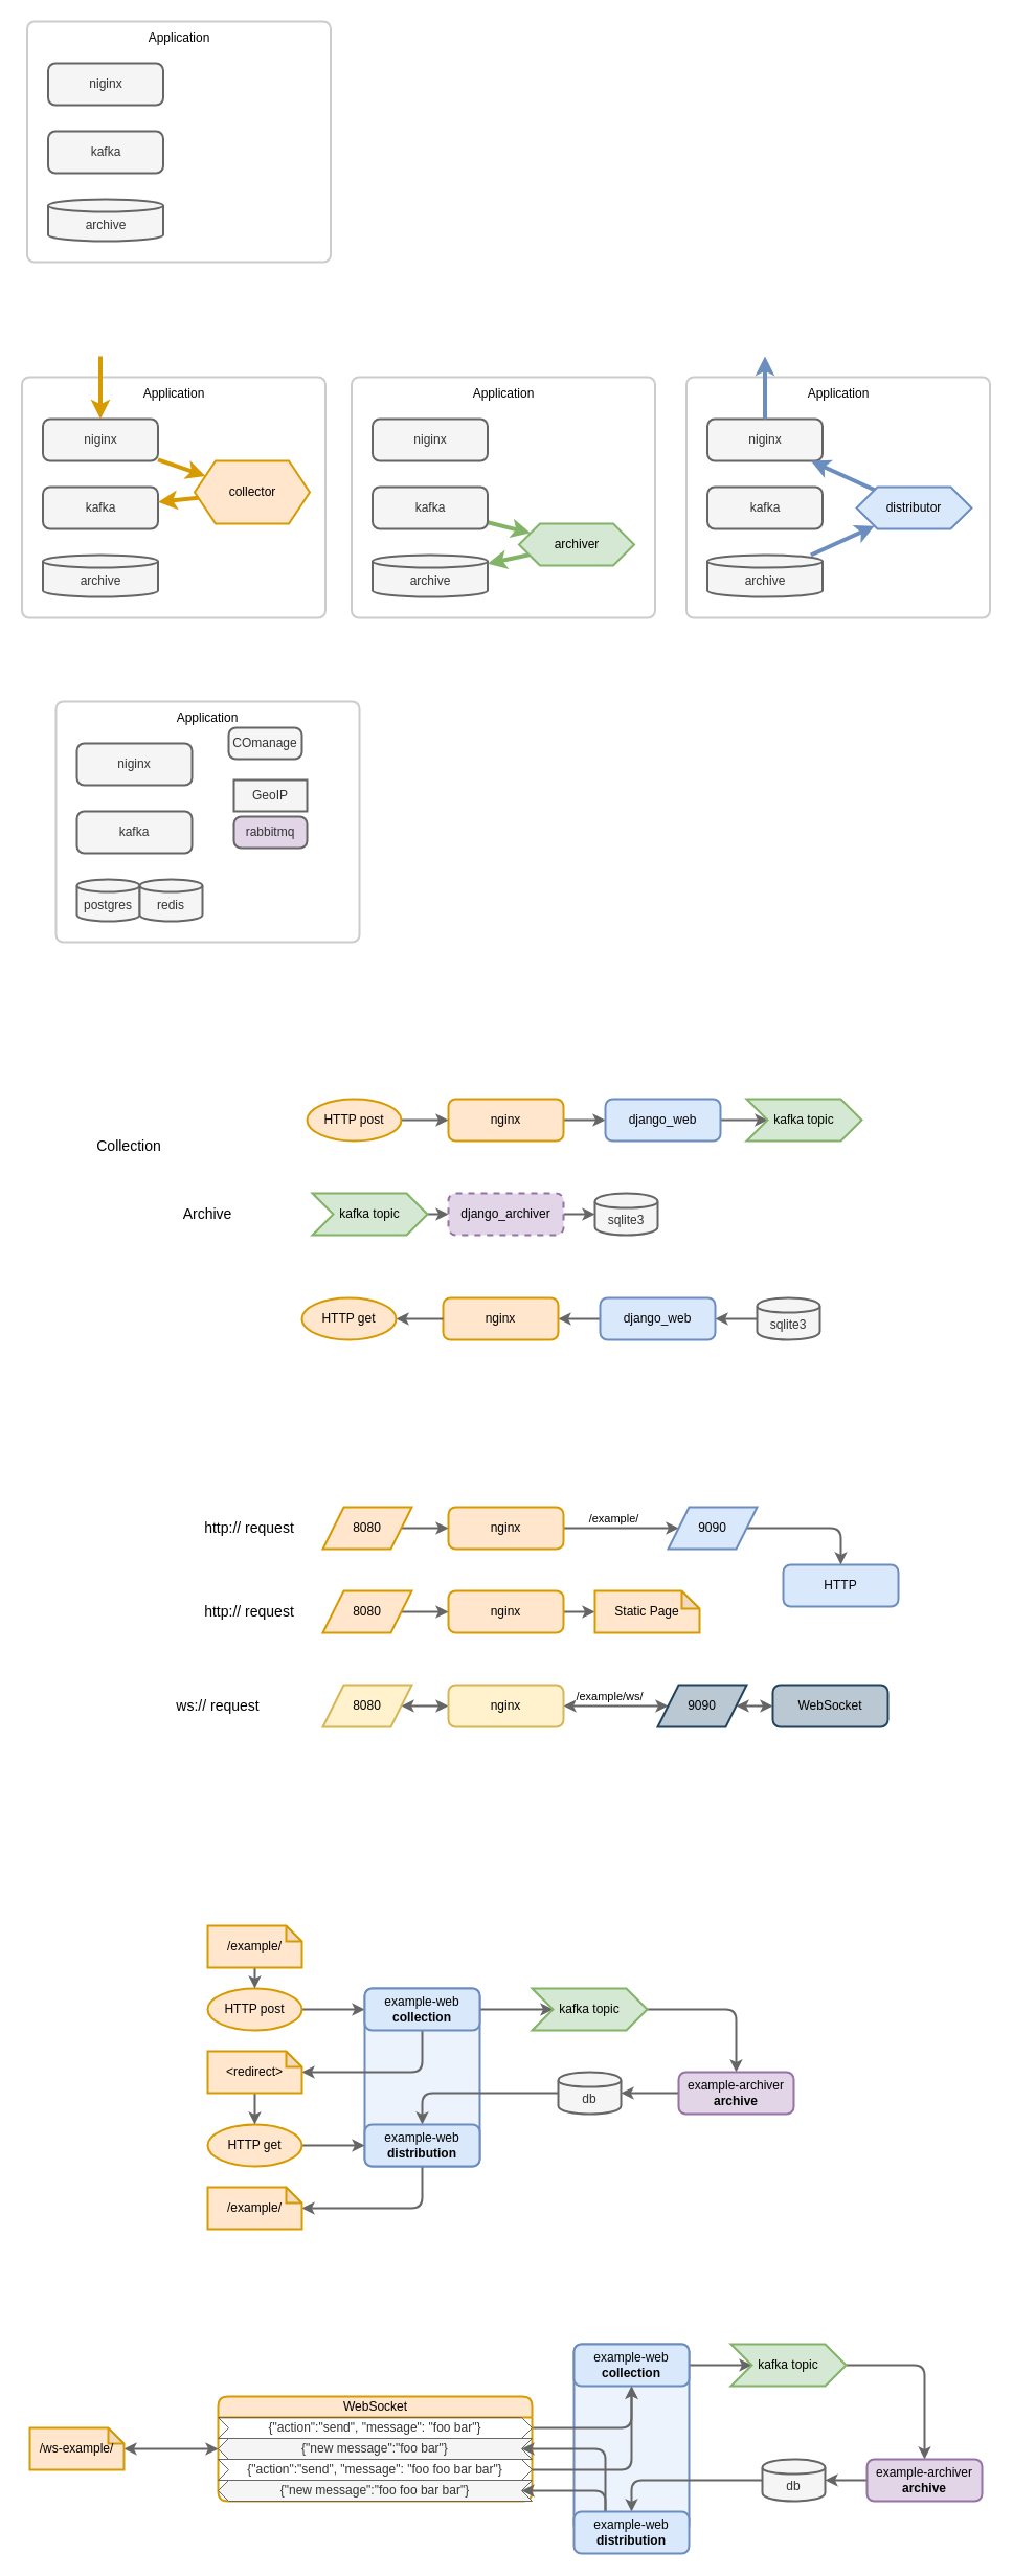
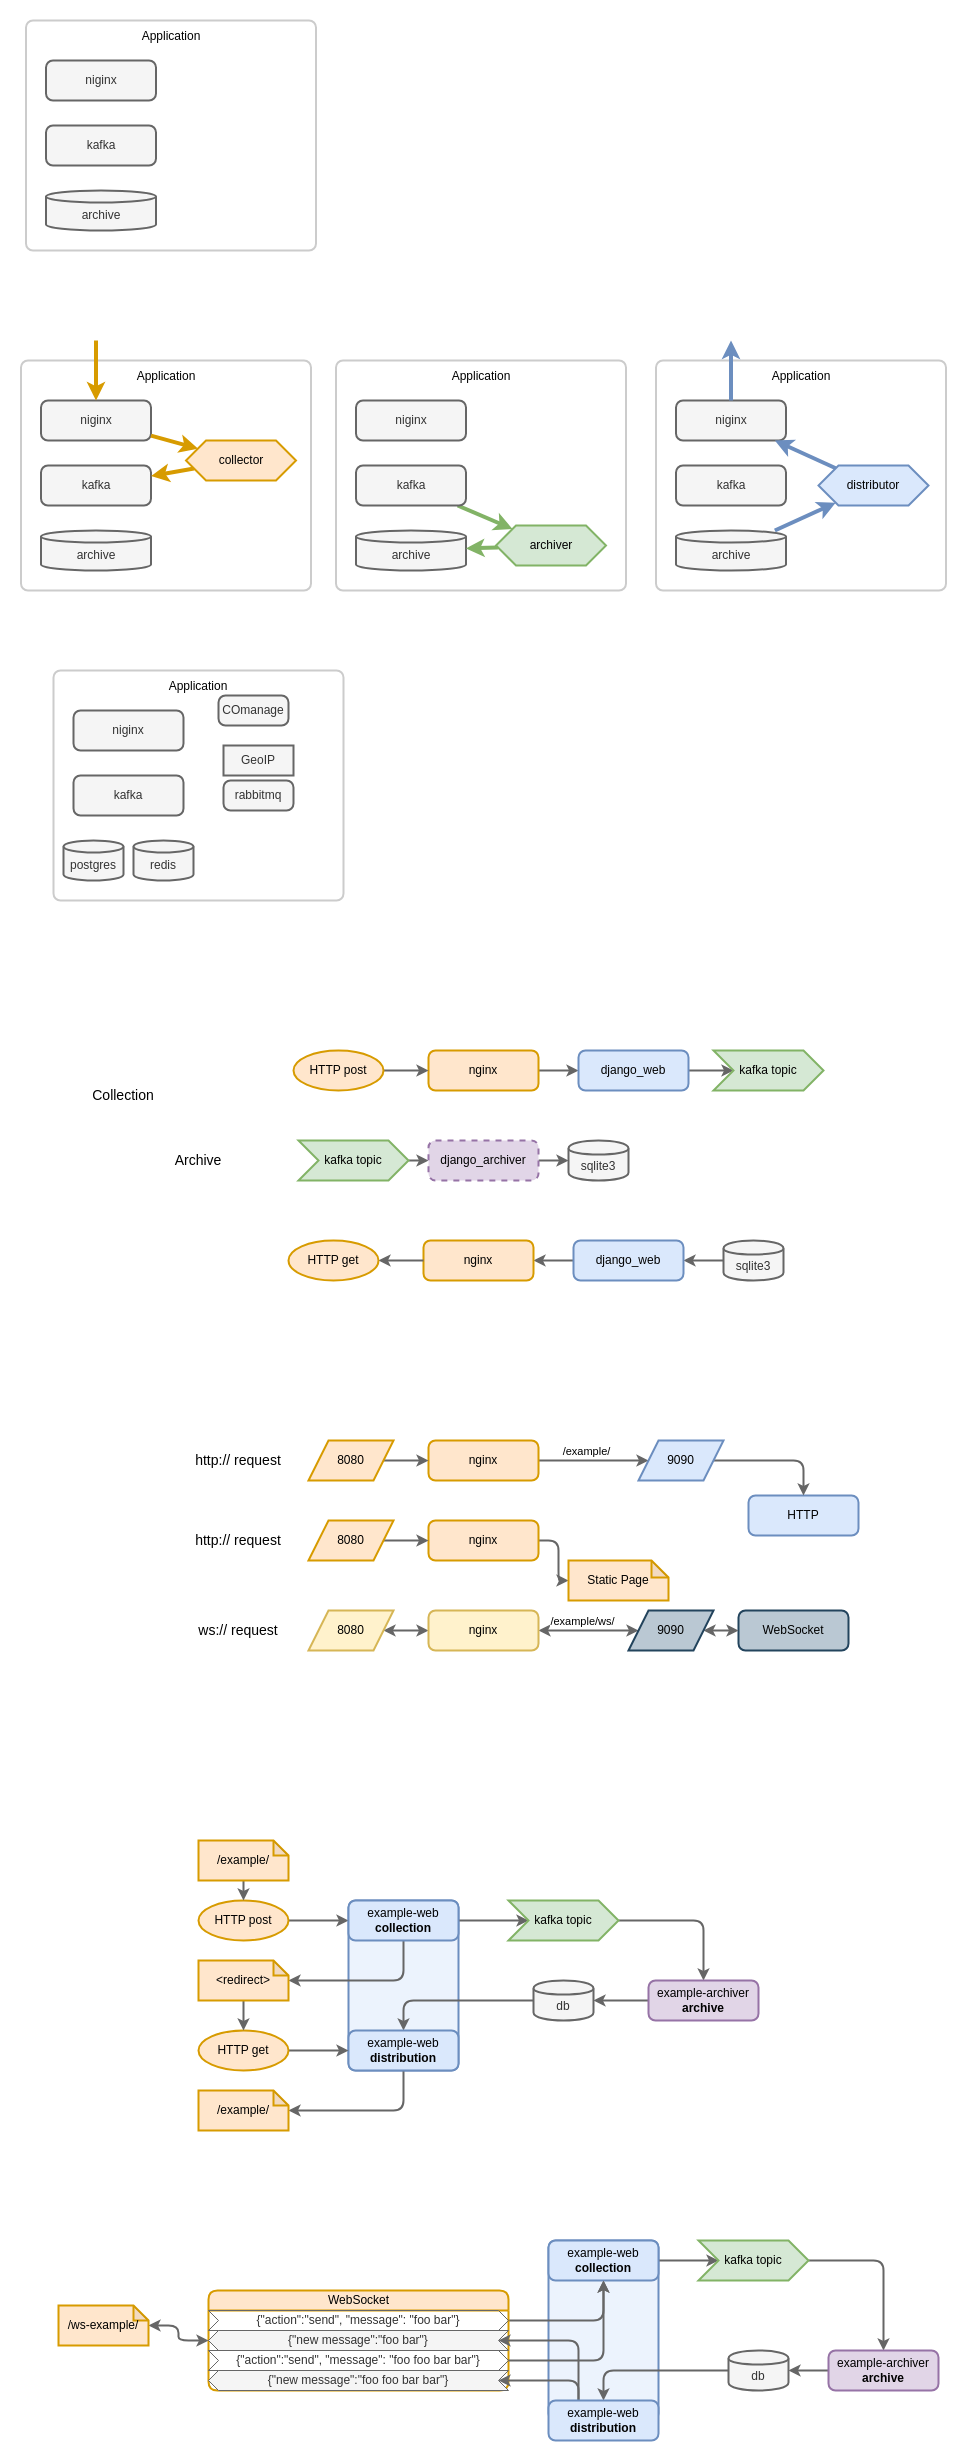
- <mxCell id="57" value="collector" style="shape=hexagon;perimeter=hexagonPerimeter2;whiteSpace=wrap;html=1;fixedSize=1;shadow=0;fontFamily=Helvetica;fontSize=12;fontColor=#000000;align=center;strokeColor=#d79b00;strokeWidth=2;fillColor=#ffe6cc;" parent="52" vertex="1"><mxGeometry x="165" y="80" width="110" height="60" as="geometry" /></mxCell>
+ <mxCell id="57" value="collector" style="shape=hexagon;perimeter=hexagonPerimeter2;whiteSpace=wrap;html=1;fixedSize=1;shadow=0;fontFamily=Helvetica;fontSize=12;fontColor=#000000;align=center;strokeColor=#d79b00;strokeWidth=2;fillColor=#ffe6cc;" parent="52" vertex="1"><mxGeometry x="165" y="80" width="110" height="40" as="geometry" /></mxCell>
- <mxCell id="66" value="archiver" style="shape=hexagon;perimeter=hexagonPerimeter2;whiteSpace=wrap;html=1;fixedSize=1;shadow=0;fontFamily=Helvetica;fontSize=12;align=center;strokeColor=#82b366;strokeWidth=2;fillColor=#d5e8d4;" parent="60" vertex="1"><mxGeometry x="160" y="140" width="110" height="40" as="geometry" /></mxCell>
+ <mxCell id="66" value="archiver" style="shape=hexagon;perimeter=hexagonPerimeter2;whiteSpace=wrap;html=1;fixedSize=1;shadow=0;fontFamily=Helvetica;fontSize=12;align=center;strokeColor=#82b366;strokeWidth=2;fillColor=#d5e8d4;" parent="60" vertex="1"><mxGeometry x="160" y="165" width="110" height="40" as="geometry" /></mxCell>
- <mxCell id="80" value="rabbitmq" style="rounded=1;html=1;absoluteArcSize=1;arcSize=14;strokeWidth=2;shadow=0;glass=0;labelBackgroundColor=none;fillColor=#e1d5e7;fontSize=12;align=center;strokeColor=#666666;whiteSpace=wrap;fontColor=#333333;" parent="75" vertex="1"><mxGeometry x="170" y="110" width="70" height="30" as="geometry" /></mxCell>
+ <mxCell id="80" value="rabbitmq" style="rounded=1;html=1;absoluteArcSize=1;arcSize=14;strokeWidth=2;shadow=0;glass=0;labelBackgroundColor=none;fillColor=#f5f5f5;fontSize=12;align=center;strokeColor=#666666;whiteSpace=wrap;fontColor=#333333;" parent="75" vertex="1"><mxGeometry x="170" y="110" width="70" height="30" as="geometry" /></mxCell>
- <mxCell id="77" value="postgres" style="shape=cylinder3;whiteSpace=wrap;html=1;boundedLbl=1;backgroundOutline=1;size=6;shadow=0;fontFamily=Helvetica;fontSize=12;fontColor=#333333;align=center;strokeColor=#666666;strokeWidth=2;fillColor=#f5f5f5;" parent="75" vertex="1"><mxGeometry x="20" y="170" width="60" height="40" as="geometry" /></mxCell>
+ <mxCell id="77" value="postgres" style="shape=cylinder3;whiteSpace=wrap;html=1;boundedLbl=1;backgroundOutline=1;size=6;shadow=0;fontFamily=Helvetica;fontSize=12;fontColor=#333333;align=center;strokeColor=#666666;strokeWidth=2;fillColor=#f5f5f5;" parent="75" vertex="1"><mxGeometry x="10" y="170" width="60" height="40" as="geometry" /></mxCell>
- <mxCell id="19" value="Static Page" style="shape=note;whiteSpace=wrap;html=1;backgroundOutline=1;darkOpacity=0.05;shadow=0;fontFamily=Helvetica;fontSize=12;fontColor=#000000;align=center;strokeColor=#d79b00;strokeWidth=2;fillColor=#ffe6cc;size=17;" parent="1" vertex="1"><mxGeometry x="568" y="1520" width="100" height="40" as="geometry" /></mxCell>
+ <mxCell id="19" value="Static Page" style="shape=note;whiteSpace=wrap;html=1;backgroundOutline=1;darkOpacity=0.05;shadow=0;fontFamily=Helvetica;fontSize=12;fontColor=#000000;align=center;strokeColor=#d79b00;strokeWidth=2;fillColor=#ffe6cc;size=17;" parent="1" vertex="1"><mxGeometry x="568" y="1560" width="100" height="40" as="geometry" /></mxCell>
- <mxCell id="25" value="ws:// request" style="text;html=1;strokeColor=none;fillColor=none;align=center;verticalAlign=middle;whiteSpace=wrap;rounded=0;fontSize=14;" parent="1" vertex="1"><mxGeometry x="148" y="1620" width="120" height="20" as="geometry" /></mxCell>
+ <mxCell id="25" value="ws:// request" style="text;html=1;strokeColor=none;fillColor=none;align=center;verticalAlign=middle;whiteSpace=wrap;rounded=0;fontSize=14;" parent="1" vertex="1"><mxGeometry x="178" y="1620" width="120" height="20" as="geometry" /></mxCell>
- <mxCell id="125" value="/ws-example/" style="shape=note;whiteSpace=wrap;html=1;backgroundOutline=1;darkOpacity=0.05;shadow=0;fontFamily=Helvetica;fontSize=12;fontColor=#000000;align=center;strokeColor=#d79b00;strokeWidth=2;fillColor=#ffe6cc;size=15;" parent="105" vertex="1"><mxGeometry x="28" y="2320" width="90" height="40" as="geometry" /></mxCell>
+ <mxCell id="125" value="/ws-example/" style="shape=note;whiteSpace=wrap;html=1;backgroundOutline=1;darkOpacity=0.05;shadow=0;fontFamily=Helvetica;fontSize=12;fontColor=#000000;align=center;strokeColor=#d79b00;strokeWidth=2;fillColor=#ffe6cc;size=15;" parent="105" vertex="1"><mxGeometry x="58" y="2305" width="90" height="40" as="geometry" /></mxCell>
